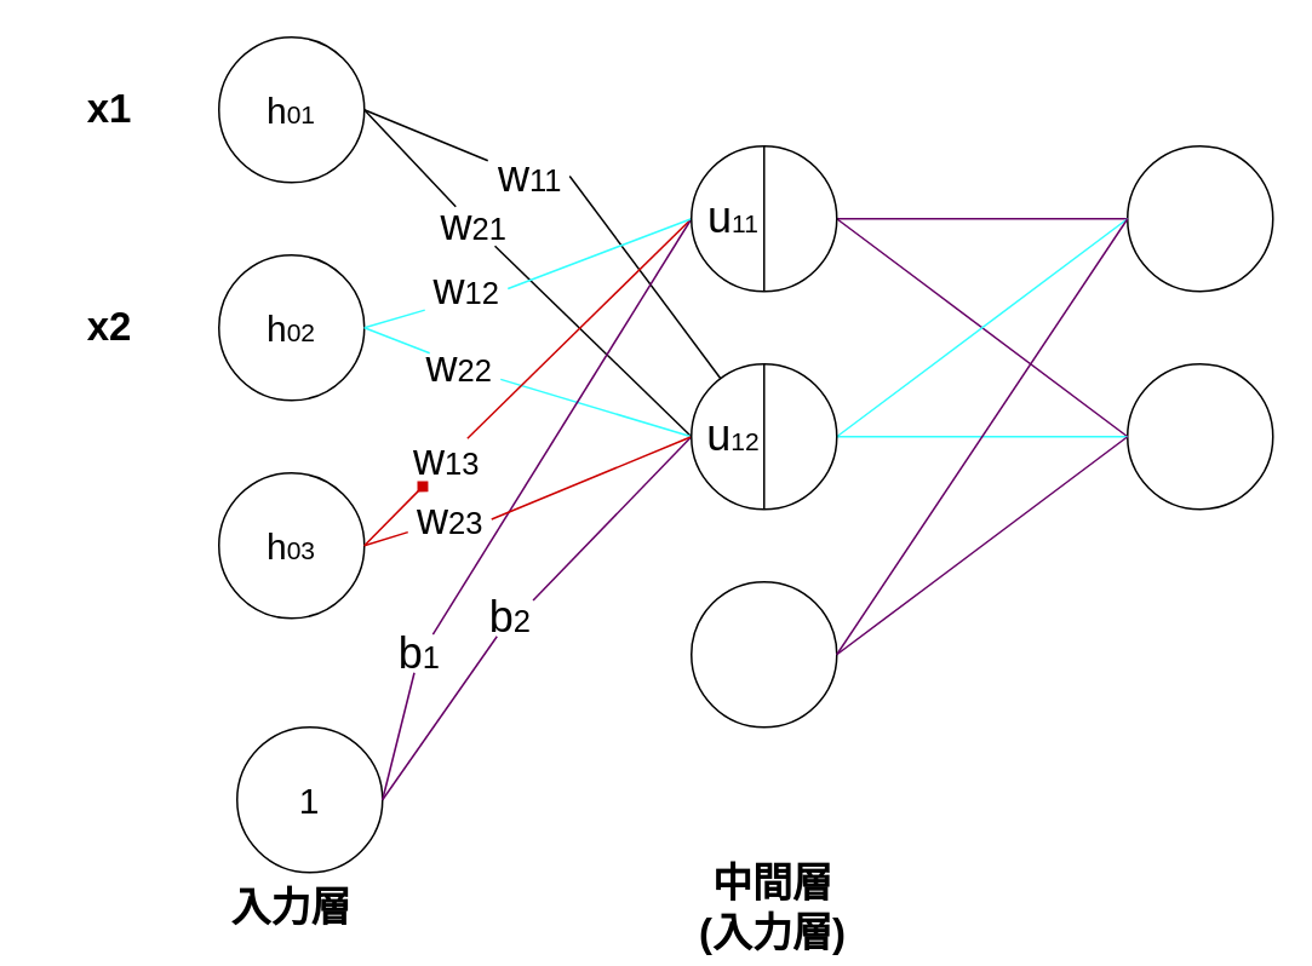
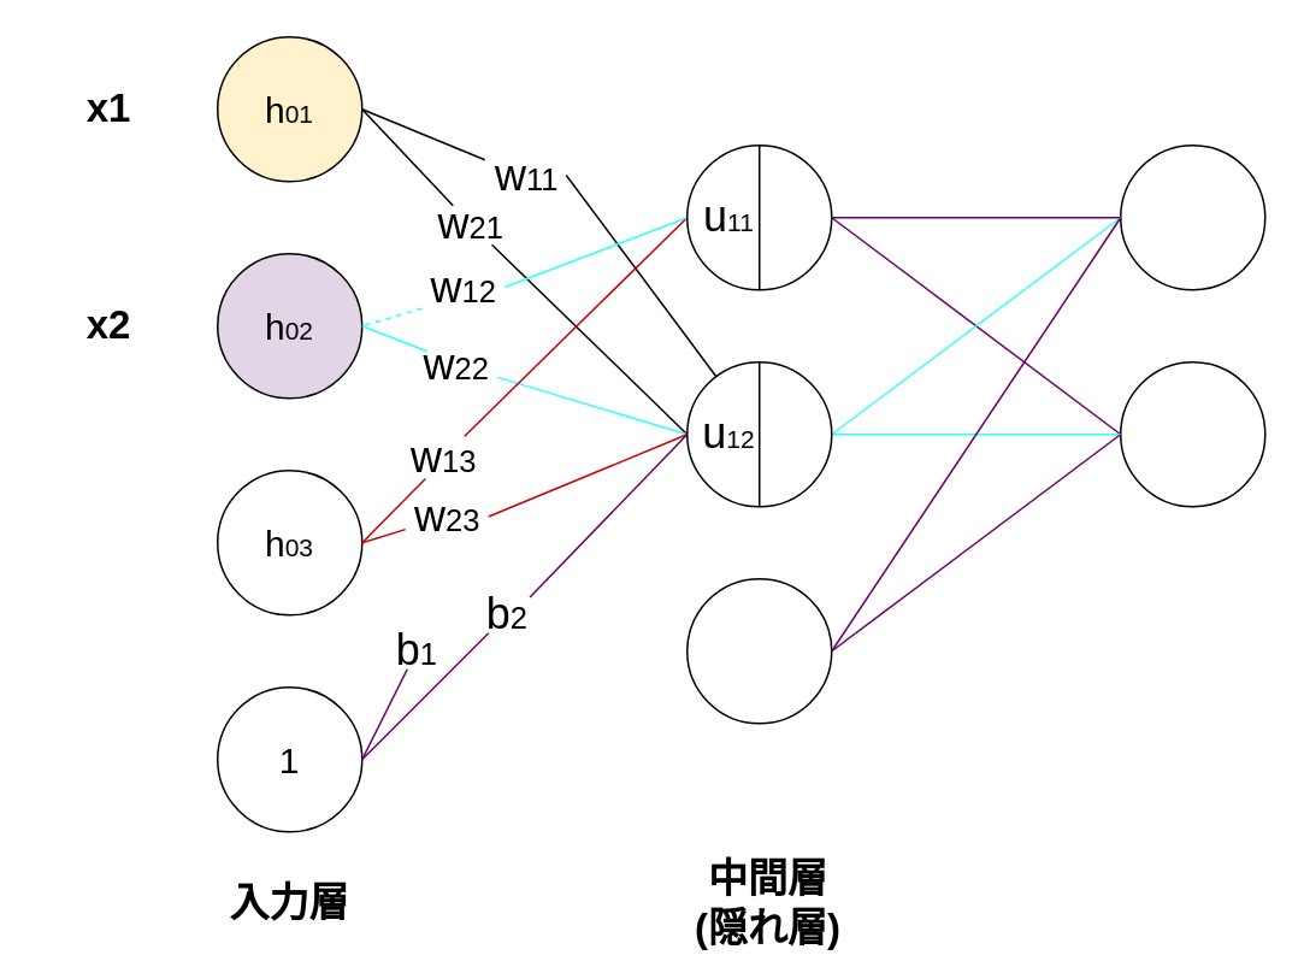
- <mxCell id="2" value="&lt;font style=&quot;font-size: 20px&quot;&gt;h&lt;/font&gt;&lt;font style=&quot;font-size: 14px&quot;&gt;01&lt;/font&gt;" style="ellipse;whiteSpace=wrap;html=1;aspect=fixed;" vertex="1" parent="1"><mxGeometry x="120" y="20" width="80" height="80" as="geometry" /></mxCell>
+ <mxCell id="2" value="&lt;font style=&quot;font-size: 20px&quot;&gt;h&lt;/font&gt;&lt;font style=&quot;font-size: 14px&quot;&gt;01&lt;/font&gt;" style="ellipse;whiteSpace=wrap;html=1;aspect=fixed;fillColor=#fff2cc;" vertex="1" parent="1"><mxGeometry x="120" y="20" width="80" height="80" as="geometry" /></mxCell>
- <mxCell id="9" value="" style="endArrow=none;html=1;entryX=1;entryY=0.5;entryDx=0;entryDy=0;exitX=0.007;exitY=1.01;exitDx=0;exitDy=0;strokeColor=#33FFFF;exitPerimeter=0;" edge="1" parent="1" source="31" target="5"><mxGeometry width="50" height="50" relative="1" as="geometry"><mxPoint x="420" y="300" as="sourcePoint" /><mxPoint x="470" y="250" as="targetPoint" /></mxGeometry></mxCell>
+ <mxCell id="9" value="" style="endArrow=none;html=1;entryX=1;entryY=0.5;entryDx=0;entryDy=0;exitX=0.007;exitY=1.01;exitDx=0;exitDy=0;strokeColor=#33FFFF;exitPerimeter=0;dashed=1;" edge="1" parent="1" source="31" target="5"><mxGeometry width="50" height="50" relative="1" as="geometry"><mxPoint x="420" y="300" as="sourcePoint" /><mxPoint x="470" y="250" as="targetPoint" /></mxGeometry></mxCell>
- <mxCell id="5" value="&lt;span style=&quot;font-size: 20px&quot;&gt;h&lt;/span&gt;&lt;span style=&quot;font-size: 14px&quot;&gt;02&lt;/span&gt;" style="ellipse;whiteSpace=wrap;html=1;aspect=fixed;" vertex="1" parent="1"><mxGeometry x="120" y="140" width="80" height="80" as="geometry" /></mxCell>
+ <mxCell id="5" value="&lt;span style=&quot;font-size: 20px&quot;&gt;h&lt;/span&gt;&lt;span style=&quot;font-size: 14px&quot;&gt;02&lt;/span&gt;" style="ellipse;whiteSpace=wrap;html=1;aspect=fixed;fillColor=#e1d5e7;" vertex="1" parent="1"><mxGeometry x="120" y="140" width="80" height="80" as="geometry" /></mxCell>
- <mxCell id="13" value="" style="endArrow=none;html=1;shadow=0;strokeColor=#660066;exitX=0.694;exitY=-0.056;exitDx=0;exitDy=0;entryX=0;entryY=0.5;entryDx=0;entryDy=0;exitPerimeter=0;" edge="1" parent="1" source="41" target="39"><mxGeometry width="50" height="50" relative="1" as="geometry"><mxPoint x="420" y="300" as="sourcePoint" /><mxPoint x="380" y="120" as="targetPoint" /></mxGeometry></mxCell>
- <mxCell id="34" value="" style="endArrow=diamond;html=1;strokeColor=#CC0000;exitX=1;exitY=0.5;exitDx=0;exitDy=0;entryX=0.285;entryY=1.019;entryDx=0;entryDy=0;entryPerimeter=0;" edge="1" parent="1" source="4" target="33"><mxGeometry width="50" height="50" relative="1" as="geometry"><mxPoint x="200" y="300" as="sourcePoint" /><mxPoint x="380" y="120" as="targetPoint" /></mxGeometry></mxCell>
+ <mxCell id="34" value="" style="endArrow=none;html=1;strokeColor=#CC0000;exitX=1;exitY=0.5;exitDx=0;exitDy=0;entryX=0.285;entryY=1.019;entryDx=0;entryDy=0;entryPerimeter=0;" edge="1" parent="1" source="4" target="33"><mxGeometry width="50" height="50" relative="1" as="geometry"><mxPoint x="200" y="300" as="sourcePoint" /><mxPoint x="380" y="120" as="targetPoint" /></mxGeometry></mxCell>
- <mxCell id="3" value="&lt;font style=&quot;font-size: 20px&quot;&gt;1&lt;/font&gt;" style="ellipse;whiteSpace=wrap;html=1;aspect=fixed;" vertex="1" parent="1"><mxGeometry x="130" y="400" width="80" height="80" as="geometry" /></mxCell>
+ <mxCell id="3" value="&lt;font style=&quot;font-size: 20px&quot;&gt;1&lt;/font&gt;" style="ellipse;whiteSpace=wrap;html=1;aspect=fixed;" vertex="1" parent="1"><mxGeometry x="120" y="380" width="80" height="80" as="geometry" /></mxCell>
- <mxCell id="22" value="&lt;span style=&quot;font-size: 22px&quot;&gt;&lt;b&gt;中間層(入力層)&lt;br&gt;&lt;/b&gt;&lt;/span&gt;" style="text;html=1;strokeColor=none;fillColor=none;align=center;verticalAlign=middle;whiteSpace=wrap;rounded=0;" vertex="1" parent="1"><mxGeometry x="380" y="490" width="90" height="20" as="geometry" /></mxCell>
+ <mxCell id="22" value="&lt;span style=&quot;font-size: 22px&quot;&gt;&lt;b&gt;中間層(隠れ層)&lt;br&gt;&lt;/b&gt;&lt;/span&gt;" style="text;html=1;strokeColor=none;fillColor=none;align=center;verticalAlign=middle;whiteSpace=wrap;rounded=0;" vertex="1" parent="1"><mxGeometry x="380" y="490" width="90" height="20" as="geometry" /></mxCell>
